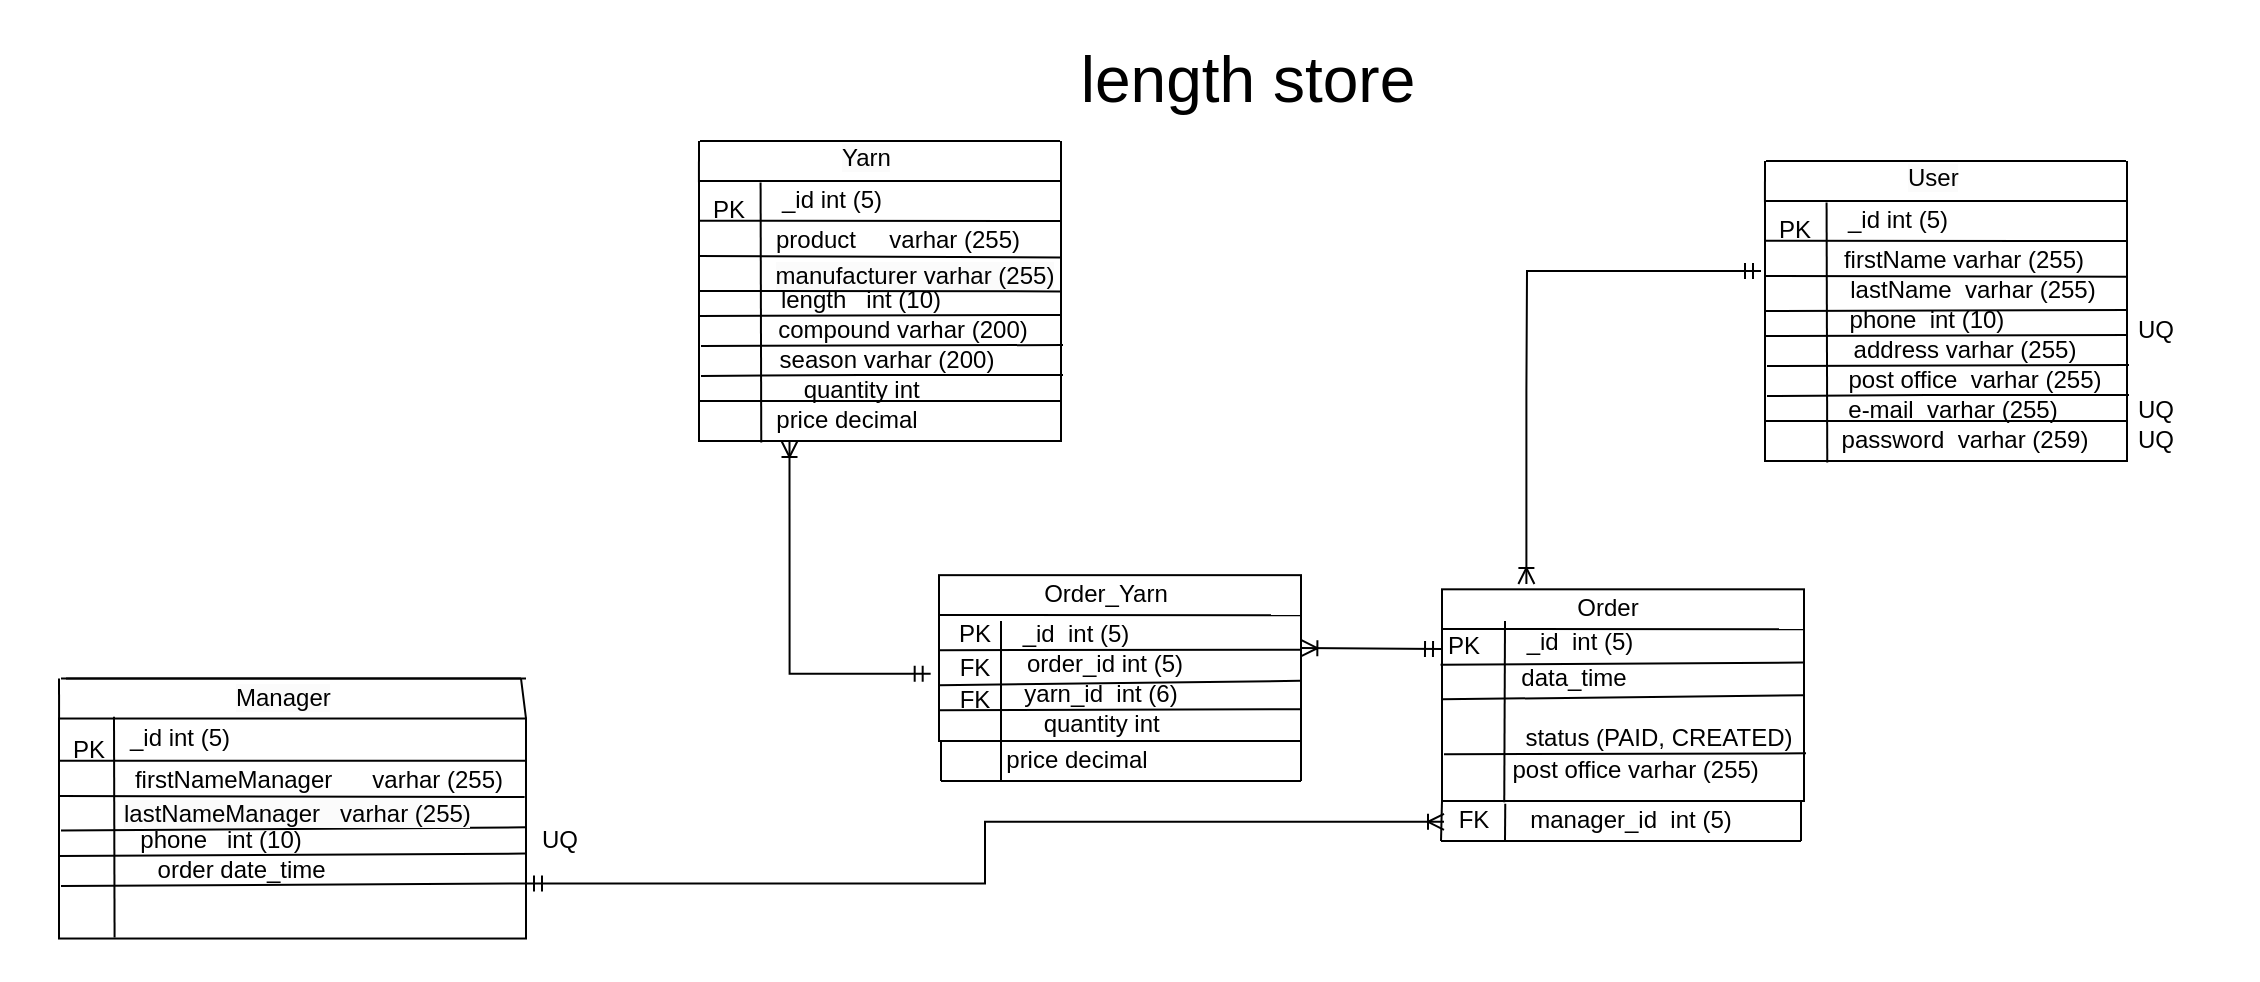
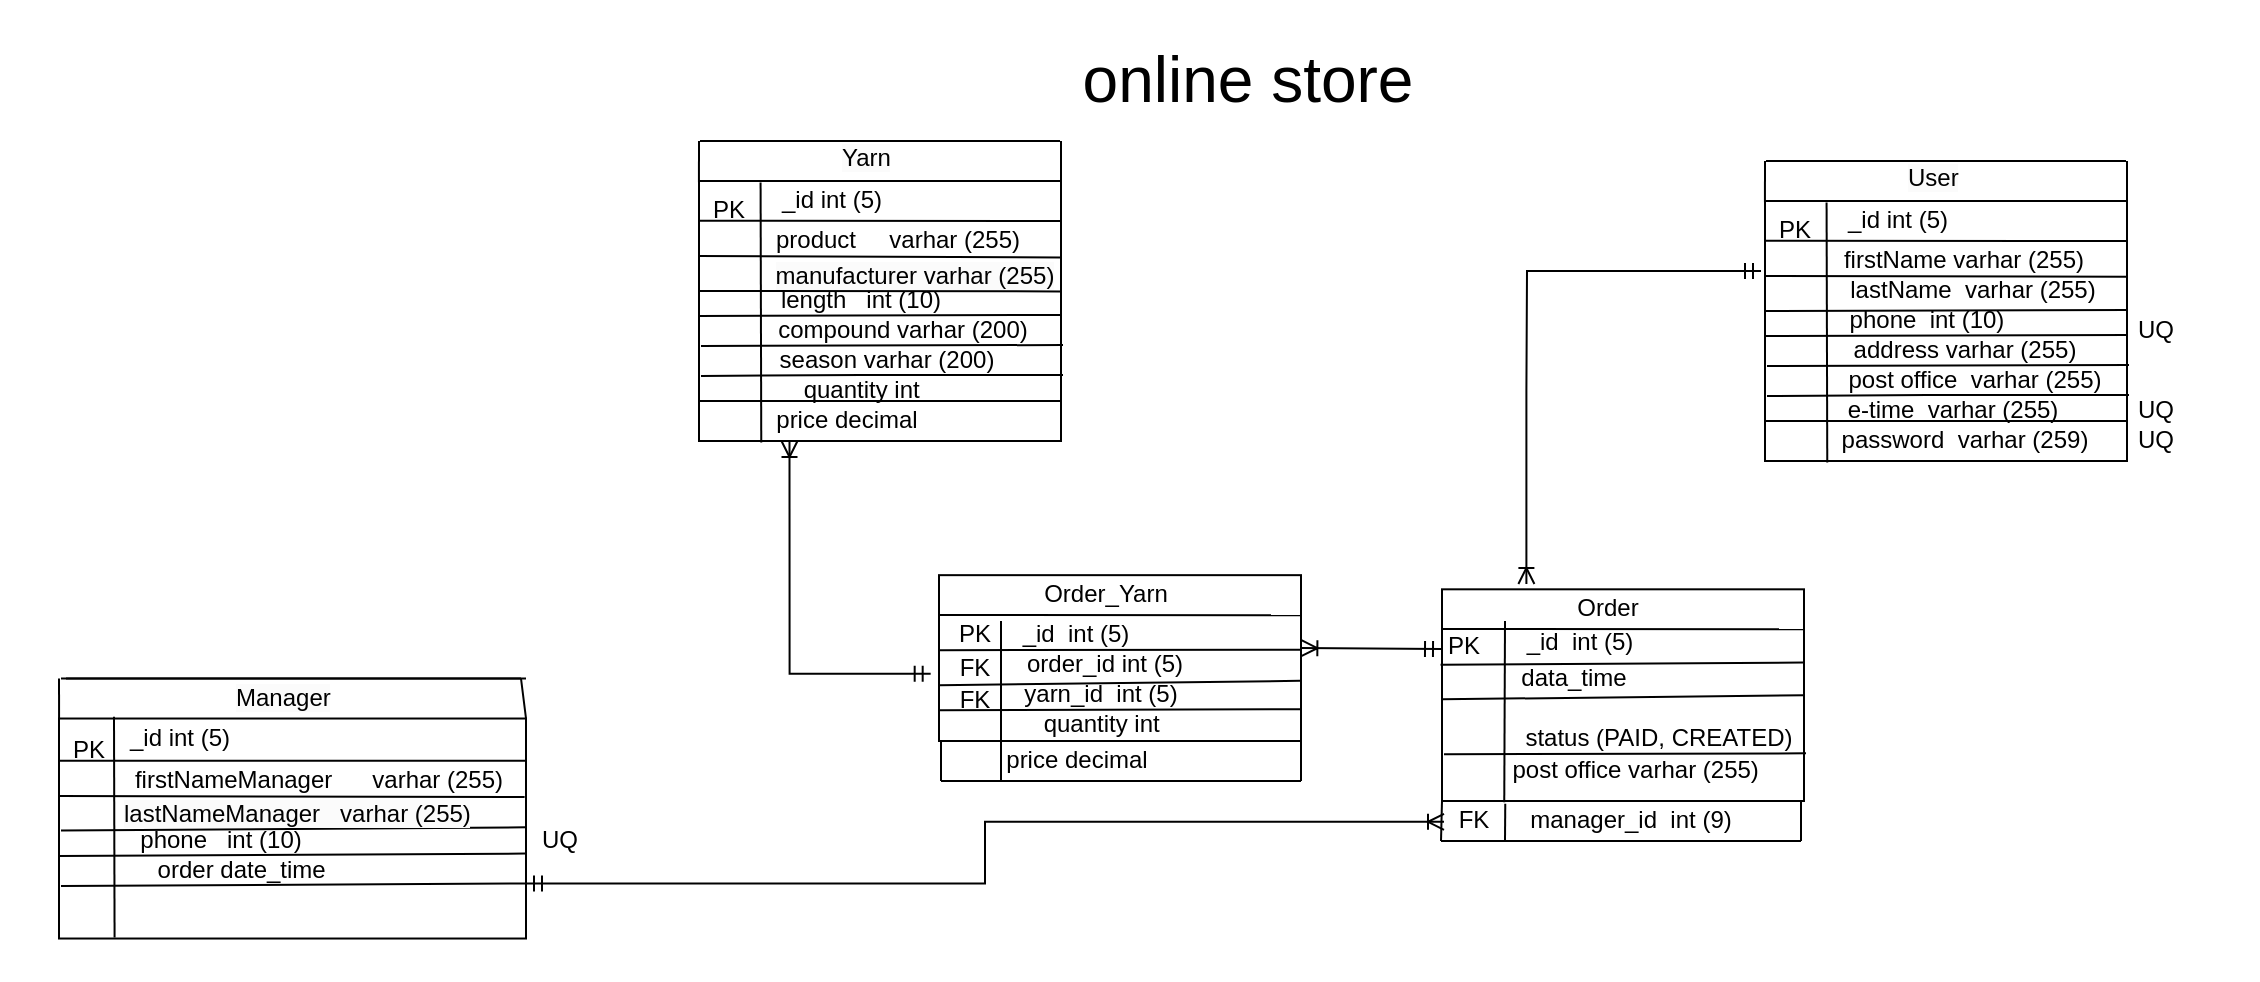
- <mxCell id="8" value="&lt;font style=&quot;font-size: 32px;&quot;&gt;length store&lt;/font&gt;" style="text;html=1;strokeColor=none;fillColor=none;align=center;verticalAlign=middle;whiteSpace=wrap;rounded=0;" parent="1" vertex="1"><mxGeometry x="469" y="20" width="310" height="40" as="geometry" /></mxCell>
+ <mxCell id="8" value="&lt;font style=&quot;font-size: 32px;&quot;&gt;online store&lt;/font&gt;" style="text;html=1;strokeColor=none;fillColor=none;align=center;verticalAlign=middle;whiteSpace=wrap;rounded=0;" parent="1" vertex="1"><mxGeometry x="469" y="20" width="310" height="40" as="geometry" /></mxCell>
- <mxCell id="91" value="e-mail&amp;nbsp; varhar (255)" style="text;html=1;strokeColor=none;fillColor=none;align=center;verticalAlign=middle;whiteSpace=wrap;rounded=0;" parent="1" vertex="1"><mxGeometry x="919" y="190" width="115" height="30" as="geometry" /></mxCell>
+ <mxCell id="91" value="e-time&amp;nbsp; varhar (255)" style="text;html=1;strokeColor=none;fillColor=none;align=center;verticalAlign=middle;whiteSpace=wrap;rounded=0;" parent="1" vertex="1"><mxGeometry x="919" y="190" width="115" height="30" as="geometry" /></mxCell>
- <mxCell id="42" value="&lt;font style=&quot;vertical-align: inherit;&quot;&gt;&lt;font style=&quot;vertical-align: inherit;&quot;&gt;&lt;font style=&quot;vertical-align: inherit;&quot;&gt;&lt;font style=&quot;vertical-align: inherit;&quot;&gt;yarn_id&amp;nbsp; int (6)&lt;/font&gt;&lt;/font&gt;&lt;/font&gt;&lt;/font&gt;" style="text;html=1;strokeColor=none;fillColor=none;align=center;verticalAlign=middle;whiteSpace=wrap;rounded=0;" parent="1" vertex="1"><mxGeometry x="500" y="332.08" width="101" height="30" as="geometry" /></mxCell>
+ <mxCell id="42" value="&lt;font style=&quot;vertical-align: inherit;&quot;&gt;&lt;font style=&quot;vertical-align: inherit;&quot;&gt;&lt;font style=&quot;vertical-align: inherit;&quot;&gt;&lt;font style=&quot;vertical-align: inherit;&quot;&gt;yarn_id&amp;nbsp; int (5)&lt;/font&gt;&lt;/font&gt;&lt;/font&gt;&lt;/font&gt;" style="text;html=1;strokeColor=none;fillColor=none;align=center;verticalAlign=middle;whiteSpace=wrap;rounded=0;" parent="1" vertex="1"><mxGeometry x="500" y="332.08" width="101" height="30" as="geometry" /></mxCell>
- <mxCell id="74" value="manager_id&amp;nbsp; int (5)" style="text;html=1;strokeColor=none;fillColor=none;align=center;verticalAlign=middle;whiteSpace=wrap;rounded=0;" parent="1" vertex="1"><mxGeometry x="758" y="395.42" width="115" height="30" as="geometry" /></mxCell>
+ <mxCell id="74" value="manager_id&amp;nbsp; int (9)" style="text;html=1;strokeColor=none;fillColor=none;align=center;verticalAlign=middle;whiteSpace=wrap;rounded=0;" parent="1" vertex="1"><mxGeometry x="758" y="395.42" width="115" height="30" as="geometry" /></mxCell>
